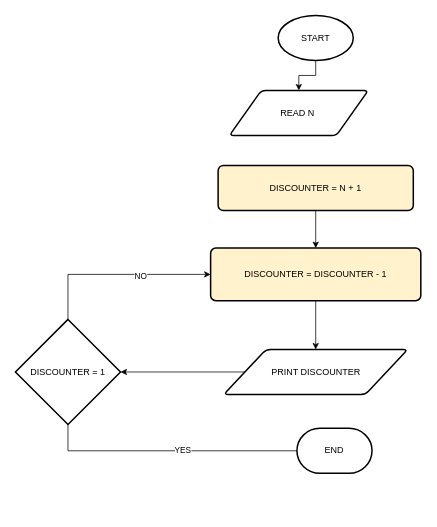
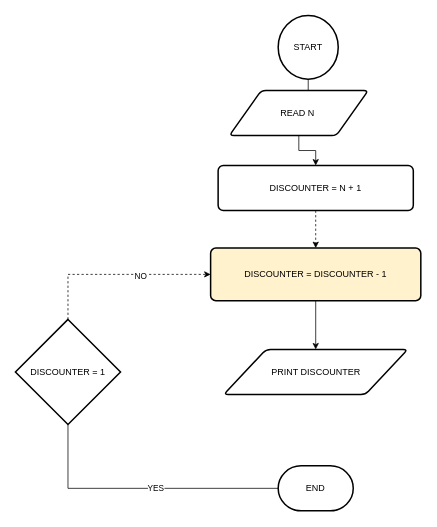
- <mxCell id="3" value="START" style="strokeWidth=2;html=1;shape=mxgraph.flowchart.start_1;whiteSpace=wrap;" vertex="1" parent="1"><mxGeometry x="370" y="20" width="100" height="60" as="geometry" /></mxCell>
+ <mxCell id="3" value="START" style="strokeWidth=2;html=1;shape=mxgraph.flowchart.start_1;whiteSpace=wrap;" vertex="1" parent="1"><mxGeometry x="370" y="20" width="80" height="85" as="geometry" /></mxCell>
+ <mxCell id="4" style="edgeStyle=orthogonalEdgeStyle;rounded=0;orthogonalLoop=1;jettySize=auto;html=1;exitX=0.5;exitY=1;exitDx=0;exitDy=0;entryX=0.5;entryY=0;entryDx=0;entryDy=0;" edge="1" parent="1" source="5" target="7"><mxGeometry relative="1" as="geometry" /></mxCell>
- <mxCell id="7" value="DISCOUNTER = N + 1" style="rounded=1;whiteSpace=wrap;html=1;absoluteArcSize=1;arcSize=14;strokeWidth=2;fillColor=#fff2cc;" vertex="1" parent="1"><mxGeometry x="290" y="220" width="260" height="60" as="geometry" /></mxCell>
+ <mxCell id="7" value="DISCOUNTER = N + 1" style="rounded=1;whiteSpace=wrap;html=1;absoluteArcSize=1;arcSize=14;strokeWidth=2;" vertex="1" parent="1"><mxGeometry x="290" y="220" width="260" height="60" as="geometry" /></mxCell>
- <mxCell id="6" style="edgeStyle=orthogonalEdgeStyle;rounded=0;orthogonalLoop=1;jettySize=auto;html=1;exitX=0.5;exitY=1;exitDx=0;exitDy=0;entryX=0.5;entryY=0;entryDx=0;entryDy=0;" edge="1" parent="1" source="7" target="9"><mxGeometry relative="1" as="geometry" /></mxCell>
+ <mxCell id="6" style="edgeStyle=orthogonalEdgeStyle;rounded=0;orthogonalLoop=1;jettySize=auto;html=1;exitX=0.5;exitY=1;exitDx=0;exitDy=0;entryX=0.5;entryY=0;entryDx=0;entryDy=0;dashed=1;" edge="1" parent="1" source="7" target="9"><mxGeometry relative="1" as="geometry" /></mxCell>
- <mxCell id="11" style="edgeStyle=orthogonalEdgeStyle;rounded=0;orthogonalLoop=1;jettySize=auto;html=1;exitX=0.5;exitY=0;exitDx=0;exitDy=0;exitPerimeter=0;entryX=0;entryY=0.5;entryDx=0;entryDy=0;" edge="1" parent="1" source="13" target="9"><mxGeometry relative="1" as="geometry" /></mxCell>
+ <mxCell id="11" style="edgeStyle=orthogonalEdgeStyle;rounded=0;orthogonalLoop=1;jettySize=auto;html=1;exitX=0.5;exitY=0;exitDx=0;exitDy=0;exitPerimeter=0;entryX=0;entryY=0.5;entryDx=0;entryDy=0;dashed=1;" edge="1" parent="1" source="13" target="9"><mxGeometry relative="1" as="geometry" /></mxCell>
- <mxCell id="14" style="edgeStyle=orthogonalEdgeStyle;rounded=0;orthogonalLoop=1;jettySize=auto;html=1;exitX=0;exitY=0.5;exitDx=0;exitDy=0;entryX=1;entryY=0.5;entryDx=0;entryDy=0;entryPerimeter=0;" edge="1" parent="1" source="10" target="13"><mxGeometry relative="1" as="geometry" /></mxCell>
- <mxCell id="15" value="END" style="strokeWidth=2;html=1;shape=mxgraph.flowchart.terminator;whiteSpace=wrap;" vertex="1" parent="1"><mxGeometry x="395" y="570" width="100" height="60" as="geometry" /></mxCell>
+ <mxCell id="15" value="END" style="strokeWidth=2;html=1;shape=mxgraph.flowchart.terminator;whiteSpace=wrap;" vertex="1" parent="1"><mxGeometry x="370" y="620" width="100" height="60" as="geometry" /></mxCell>
